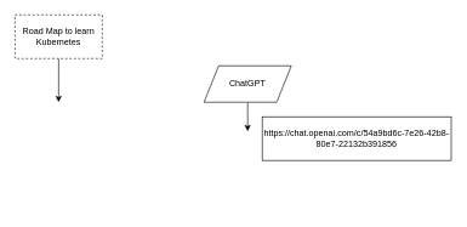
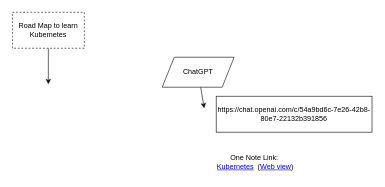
- <mxCell id="5" value="ChatGPT" style="shape=parallelogram;perimeter=parallelogramPerimeter;whiteSpace=wrap;html=1;fixedSize=1;" vertex="1" parent="1"><mxGeometry x="280" y="90" width="120" height="50" as="geometry" /></mxCell>
+ <mxCell id="5" value="ChatGPT" style="shape=parallelogram;perimeter=parallelogramPerimeter;whiteSpace=wrap;html=1;fixedSize=1;" vertex="1" parent="1"><mxGeometry x="270" y="95" width="120" height="50" as="geometry" /></mxCell>
+ <mxCell id="7" value="One Note Link:&amp;nbsp;&lt;br&gt;&lt;a href=&quot;onenote:https://d.docs.live.net/5558b12999e7636d/Documents/Learning%20Tools/DEVOPS/Kubernetes.one#section-id={8E3EFD13-5DD5-4EAD-9497-39535AD5C93C}&amp;amp;end&quot;&gt;Kubernetes&lt;/a&gt;&amp;nbsp; (&lt;a href=&quot;https://onedrive.live.com/view.aspx?resid=5558B12999E7636D%212409&amp;amp;id=documents&amp;amp;wd=target%28DEVOPS%2FKubernetes.one%7C8E3EFD13-5DD5-4EAD-9497-39535AD5C93C%2F%29&quot;&gt;Web view&lt;/a&gt;)" style="text;html=1;align=center;verticalAlign=middle;resizable=0;points=[];autosize=1;strokeColor=none;fillColor=none;" vertex="1" parent="1"><mxGeometry x="350" y="250" width="150" height="40" as="geometry" /></mxCell>
